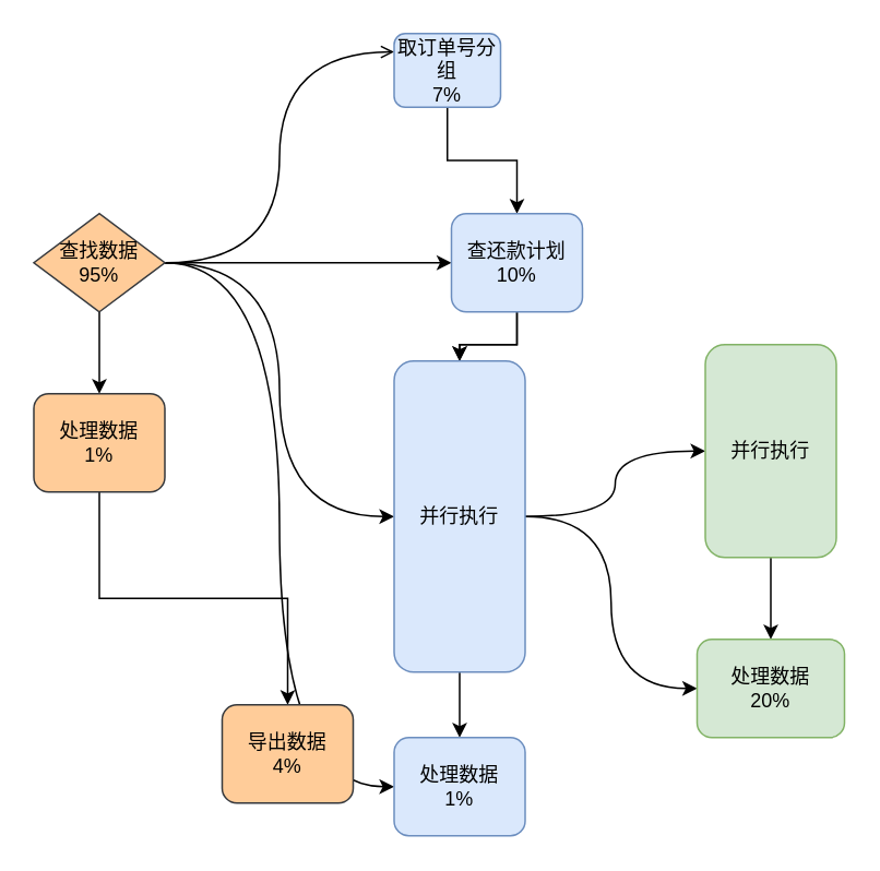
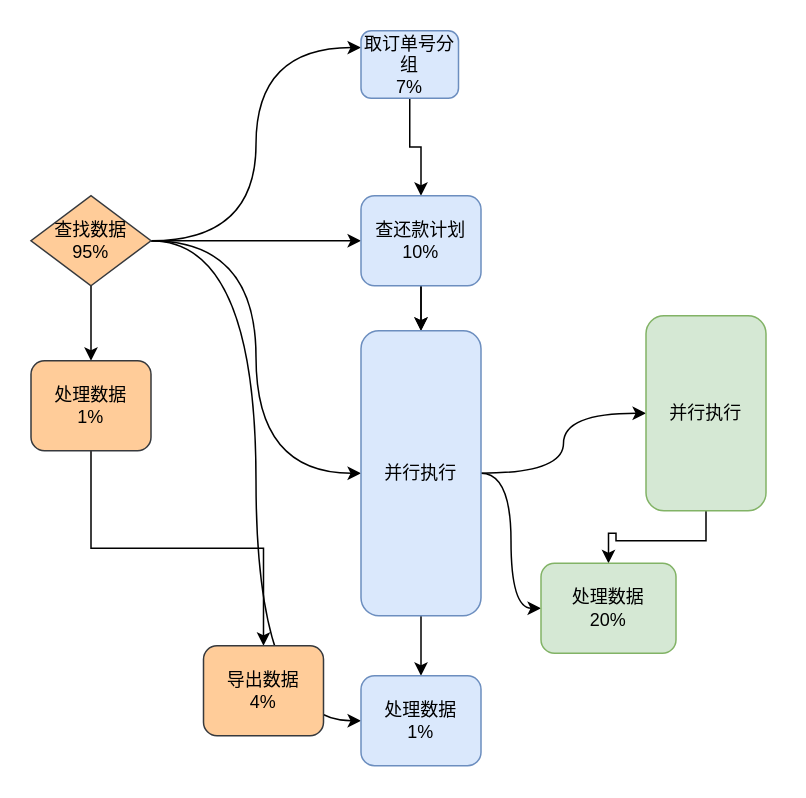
- <mxCell id="3" style="edgeStyle=orthogonalEdgeStyle;orthogonalLoop=1;jettySize=auto;html=1;exitX=1;exitY=0.5;exitDx=0;exitDy=0;entryX=0;entryY=0.25;entryDx=0;entryDy=0;curved=1;endArrow=open;" edge="1" parent="1" source="7" target="12"><mxGeometry relative="1" as="geometry" /></mxCell>
+ <mxCell id="3" style="edgeStyle=orthogonalEdgeStyle;orthogonalLoop=1;jettySize=auto;html=1;exitX=1;exitY=0.5;exitDx=0;exitDy=0;entryX=0;entryY=0.25;entryDx=0;entryDy=0;curved=1;" edge="1" parent="1" source="7" target="12"><mxGeometry relative="1" as="geometry" /></mxCell>
- <mxCell id="15" value="查还款计划&lt;br&gt;10%" style="rounded=1;whiteSpace=wrap;html=1;shadow=0;glass=0;fillColor=#dae8fc;strokeColor=#6c8ebf;direction=east;flipH=0;flipV=1;" vertex="1" parent="1"><mxGeometry x="275" y="130" width="80" height="60" as="geometry" /></mxCell>
+ <mxCell id="15" value="查还款计划&lt;br&gt;10%" style="rounded=1;whiteSpace=wrap;html=1;shadow=0;glass=0;fillColor=#dae8fc;strokeColor=#6c8ebf;direction=east;flipH=0;flipV=1;" vertex="1" parent="1"><mxGeometry x="240" y="130" width="80" height="60" as="geometry" /></mxCell>
- <mxCell id="22" value="&lt;font style=&quot;font-size: 12px;&quot;&gt;处理数据&lt;br&gt;20%&lt;br&gt;&lt;/font&gt;" style="rounded=1;whiteSpace=wrap;html=1;shadow=0;glass=0;fillColor=#d5e8d4;strokeColor=#82b366;direction=east;flipH=0;flipV=1;" vertex="1" parent="1"><mxGeometry x="425" y="390" width="90" height="60" as="geometry" /></mxCell>
+ <mxCell id="22" value="&lt;font style=&quot;font-size: 12px;&quot;&gt;处理数据&lt;br&gt;20%&lt;br&gt;&lt;/font&gt;" style="rounded=1;whiteSpace=wrap;html=1;shadow=0;glass=0;fillColor=#d5e8d4;strokeColor=#82b366;direction=east;flipH=0;flipV=1;" vertex="1" parent="1"><mxGeometry x="360" y="375" width="90" height="60" as="geometry" /></mxCell>
